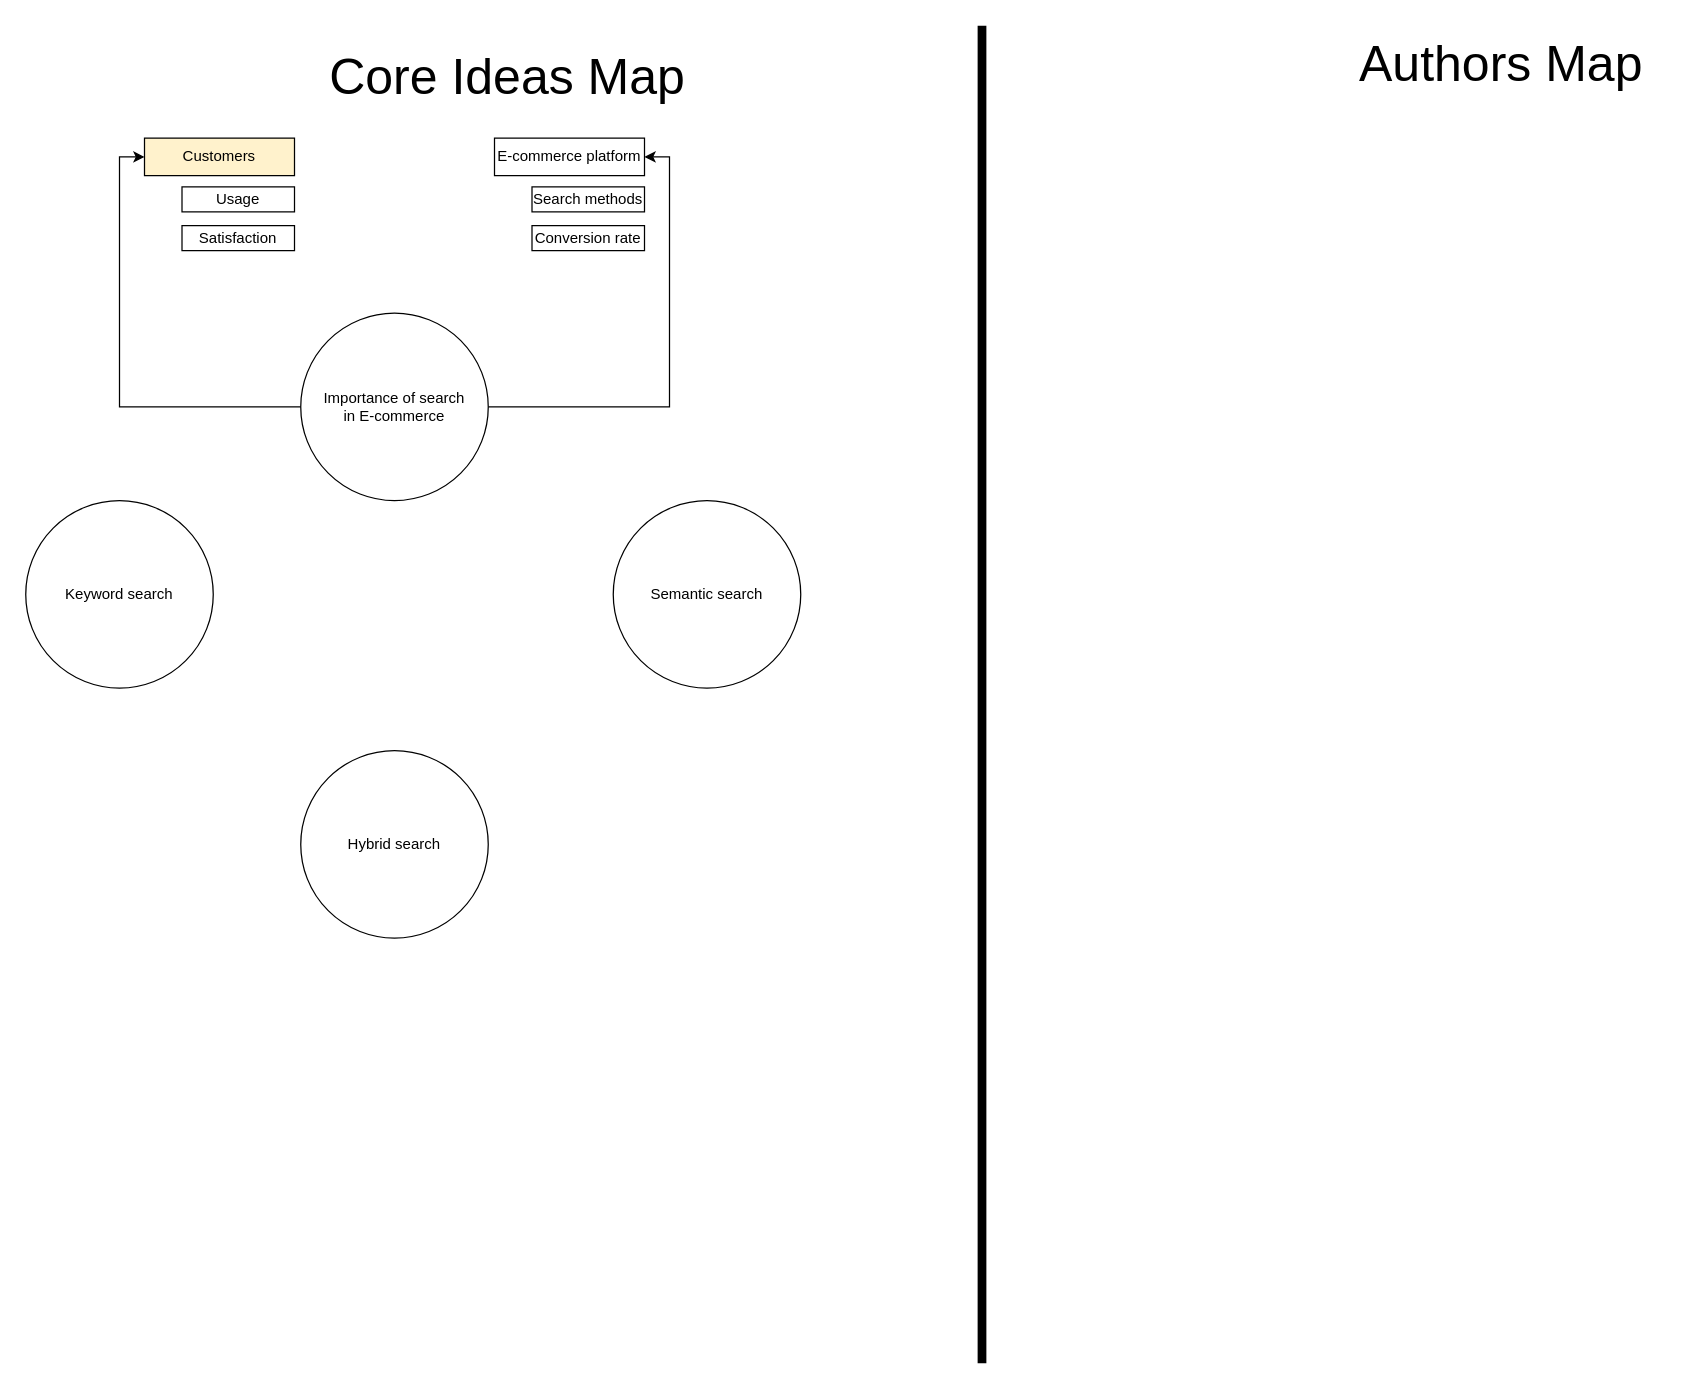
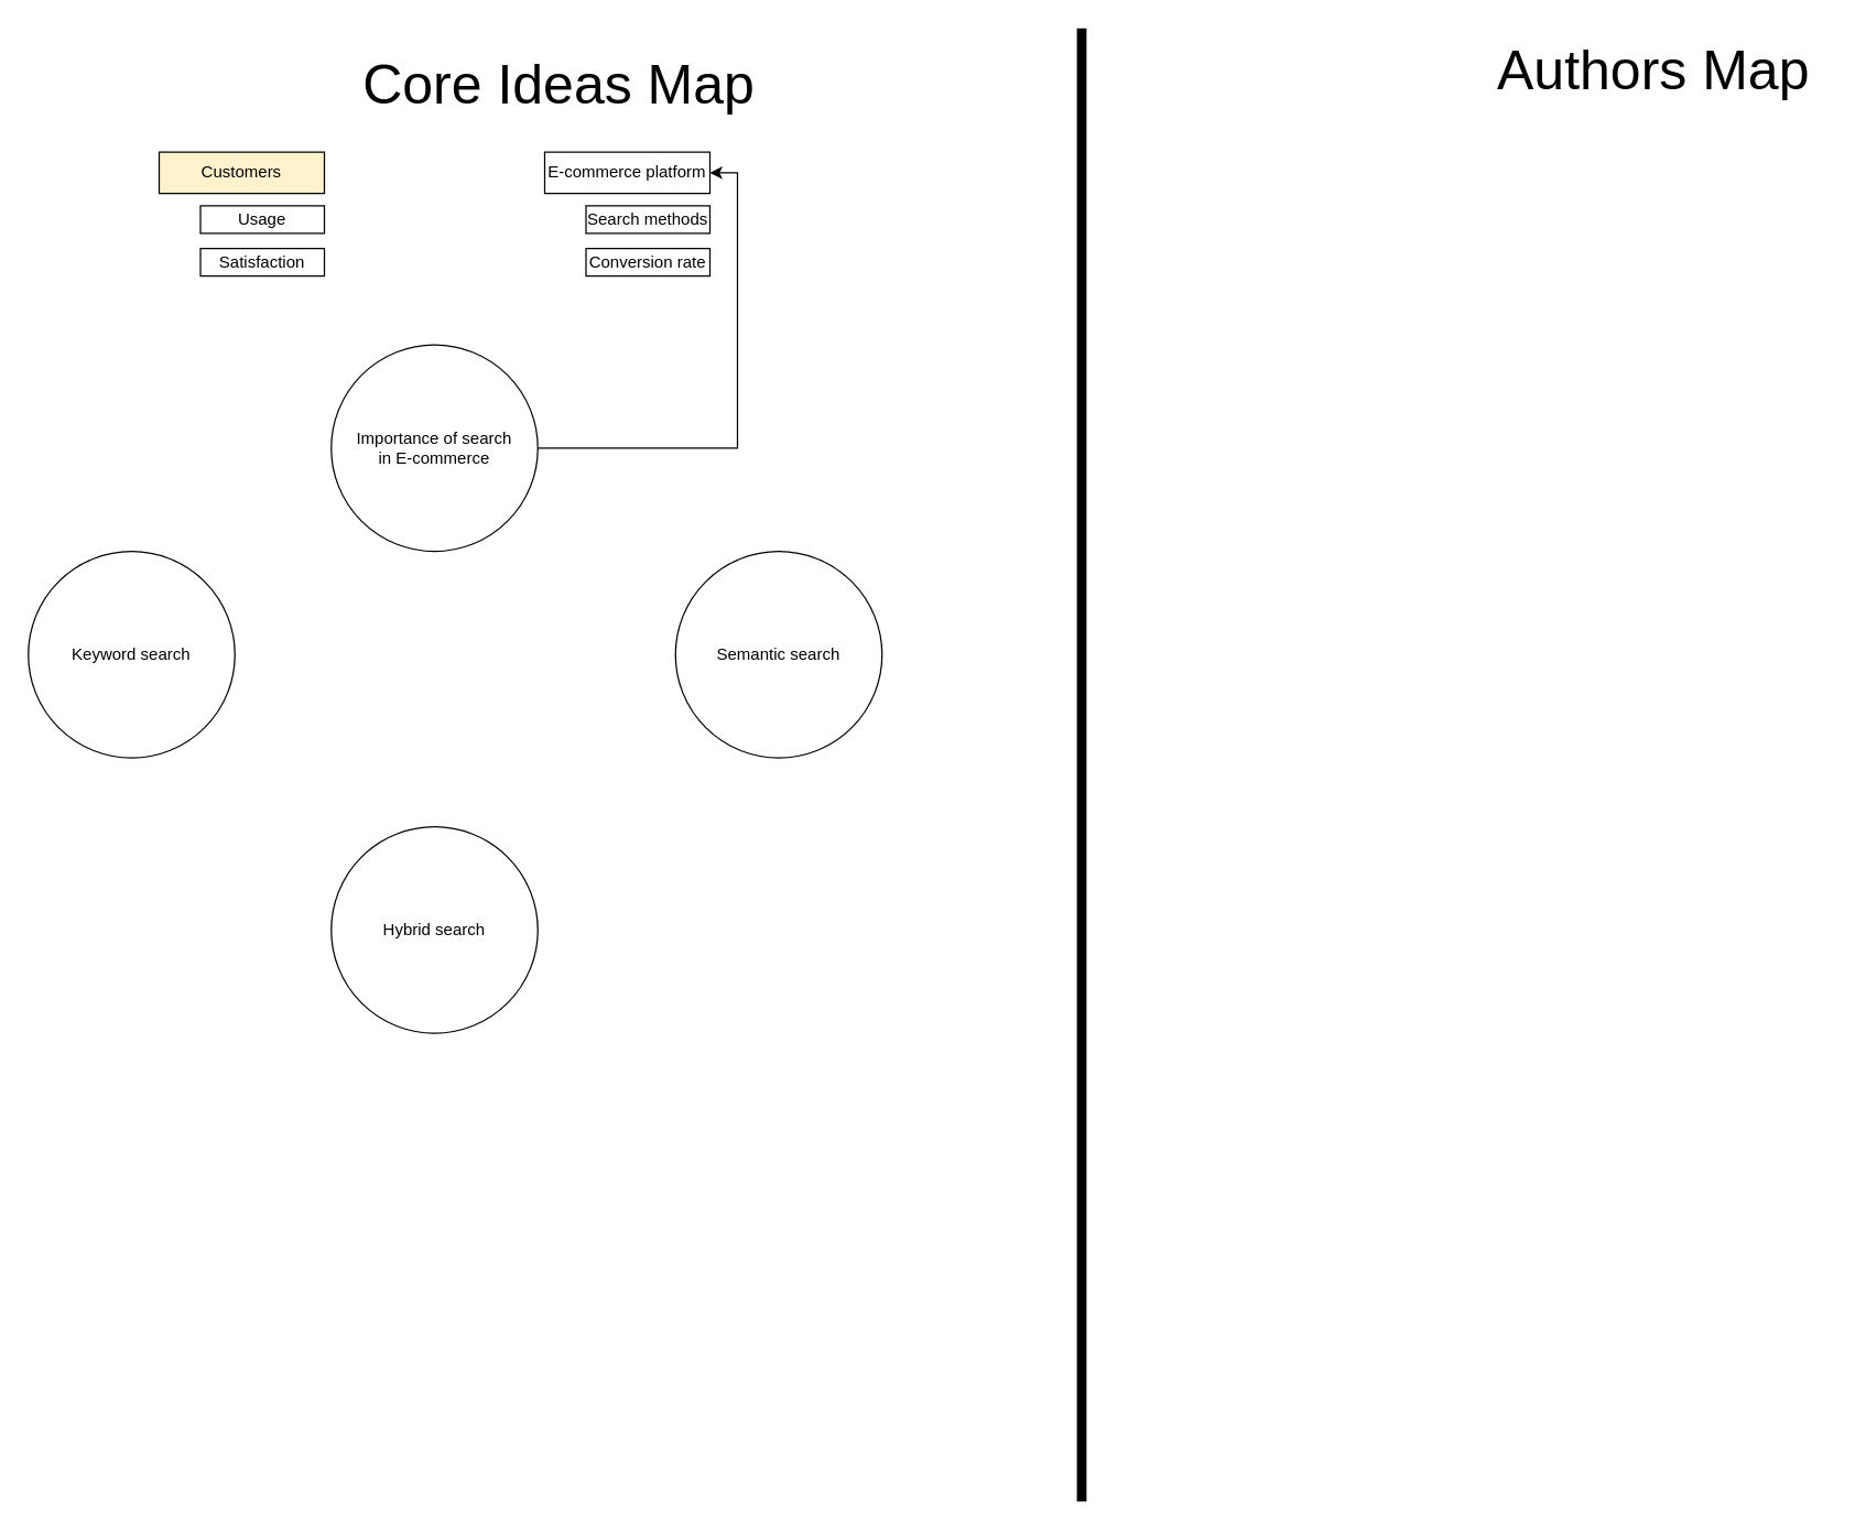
- <mxCell id="2" style="edgeStyle=orthogonalEdgeStyle;rounded=0;orthogonalLoop=1;jettySize=auto;html=1;exitX=0;exitY=0.5;exitDx=0;exitDy=0;entryX=0;entryY=0.5;entryDx=0;entryDy=0;" edge="1" parent="1" source="4" target="11"><mxGeometry relative="1" as="geometry" /></mxCell>
